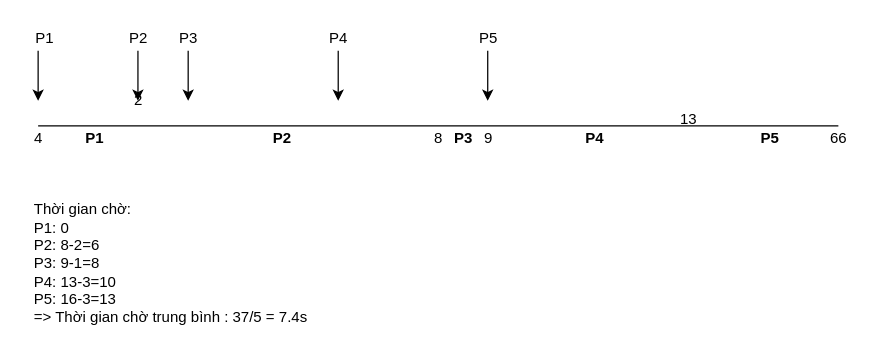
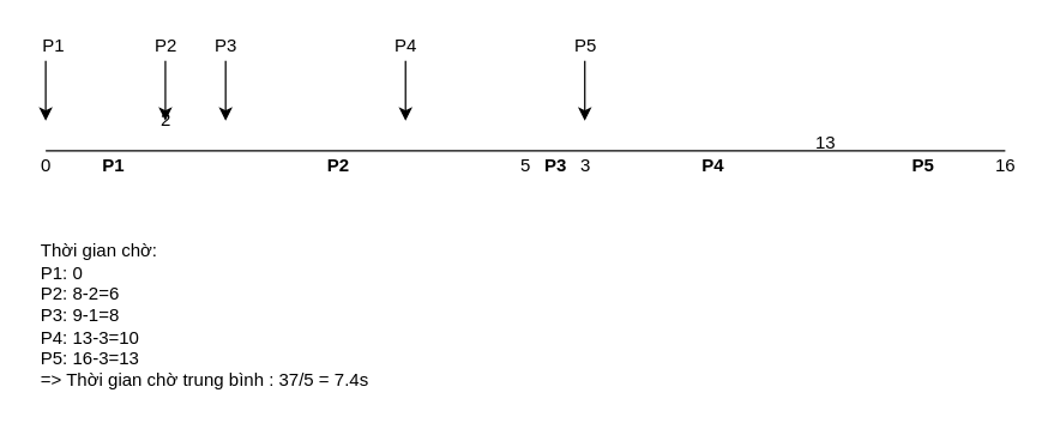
- <mxCell id="3" value="4" style="text;html=1;align=center;verticalAlign=middle;resizable=0;points=[];autosize=1;strokeColor=none;fillColor=none;" vertex="1" parent="1"><mxGeometry x="20" y="100" width="20" height="20" as="geometry" /></mxCell>
+ <mxCell id="3" value="0" style="text;html=1;align=center;verticalAlign=middle;resizable=0;points=[];autosize=1;strokeColor=none;fillColor=none;" vertex="1" parent="1"><mxGeometry x="20" y="100" width="20" height="20" as="geometry" /></mxCell>
- <mxCell id="9" value="8" style="text;html=1;align=center;verticalAlign=middle;resizable=0;points=[];autosize=1;strokeColor=none;fillColor=none;" vertex="1" parent="1"><mxGeometry x="340" y="100" width="20" height="20" as="geometry" /></mxCell>
+ <mxCell id="9" value="5" style="text;html=1;align=center;verticalAlign=middle;resizable=0;points=[];autosize=1;strokeColor=none;fillColor=none;" vertex="1" parent="1"><mxGeometry x="340" y="100" width="20" height="20" as="geometry" /></mxCell>
- <mxCell id="14" value="9" style="text;html=1;align=center;verticalAlign=middle;resizable=0;points=[];autosize=1;strokeColor=none;fillColor=none;" vertex="1" parent="1"><mxGeometry x="380" y="100" width="20" height="20" as="geometry" /></mxCell>
+ <mxCell id="14" value="3" style="text;html=1;align=center;verticalAlign=middle;resizable=0;points=[];autosize=1;strokeColor=none;fillColor=none;" vertex="1" parent="1"><mxGeometry x="380" y="100" width="20" height="20" as="geometry" /></mxCell>
- <mxCell id="18" value="66" style="text;html=1;align=center;verticalAlign=middle;resizable=0;points=[];autosize=1;strokeColor=none;fillColor=none;" vertex="1" parent="1"><mxGeometry x="655" y="100" width="30" height="20" as="geometry" /></mxCell>
+ <mxCell id="18" value="16" style="text;html=1;align=center;verticalAlign=middle;resizable=0;points=[];autosize=1;strokeColor=none;fillColor=none;" vertex="1" parent="1"><mxGeometry x="655" y="100" width="30" height="20" as="geometry" /></mxCell>
